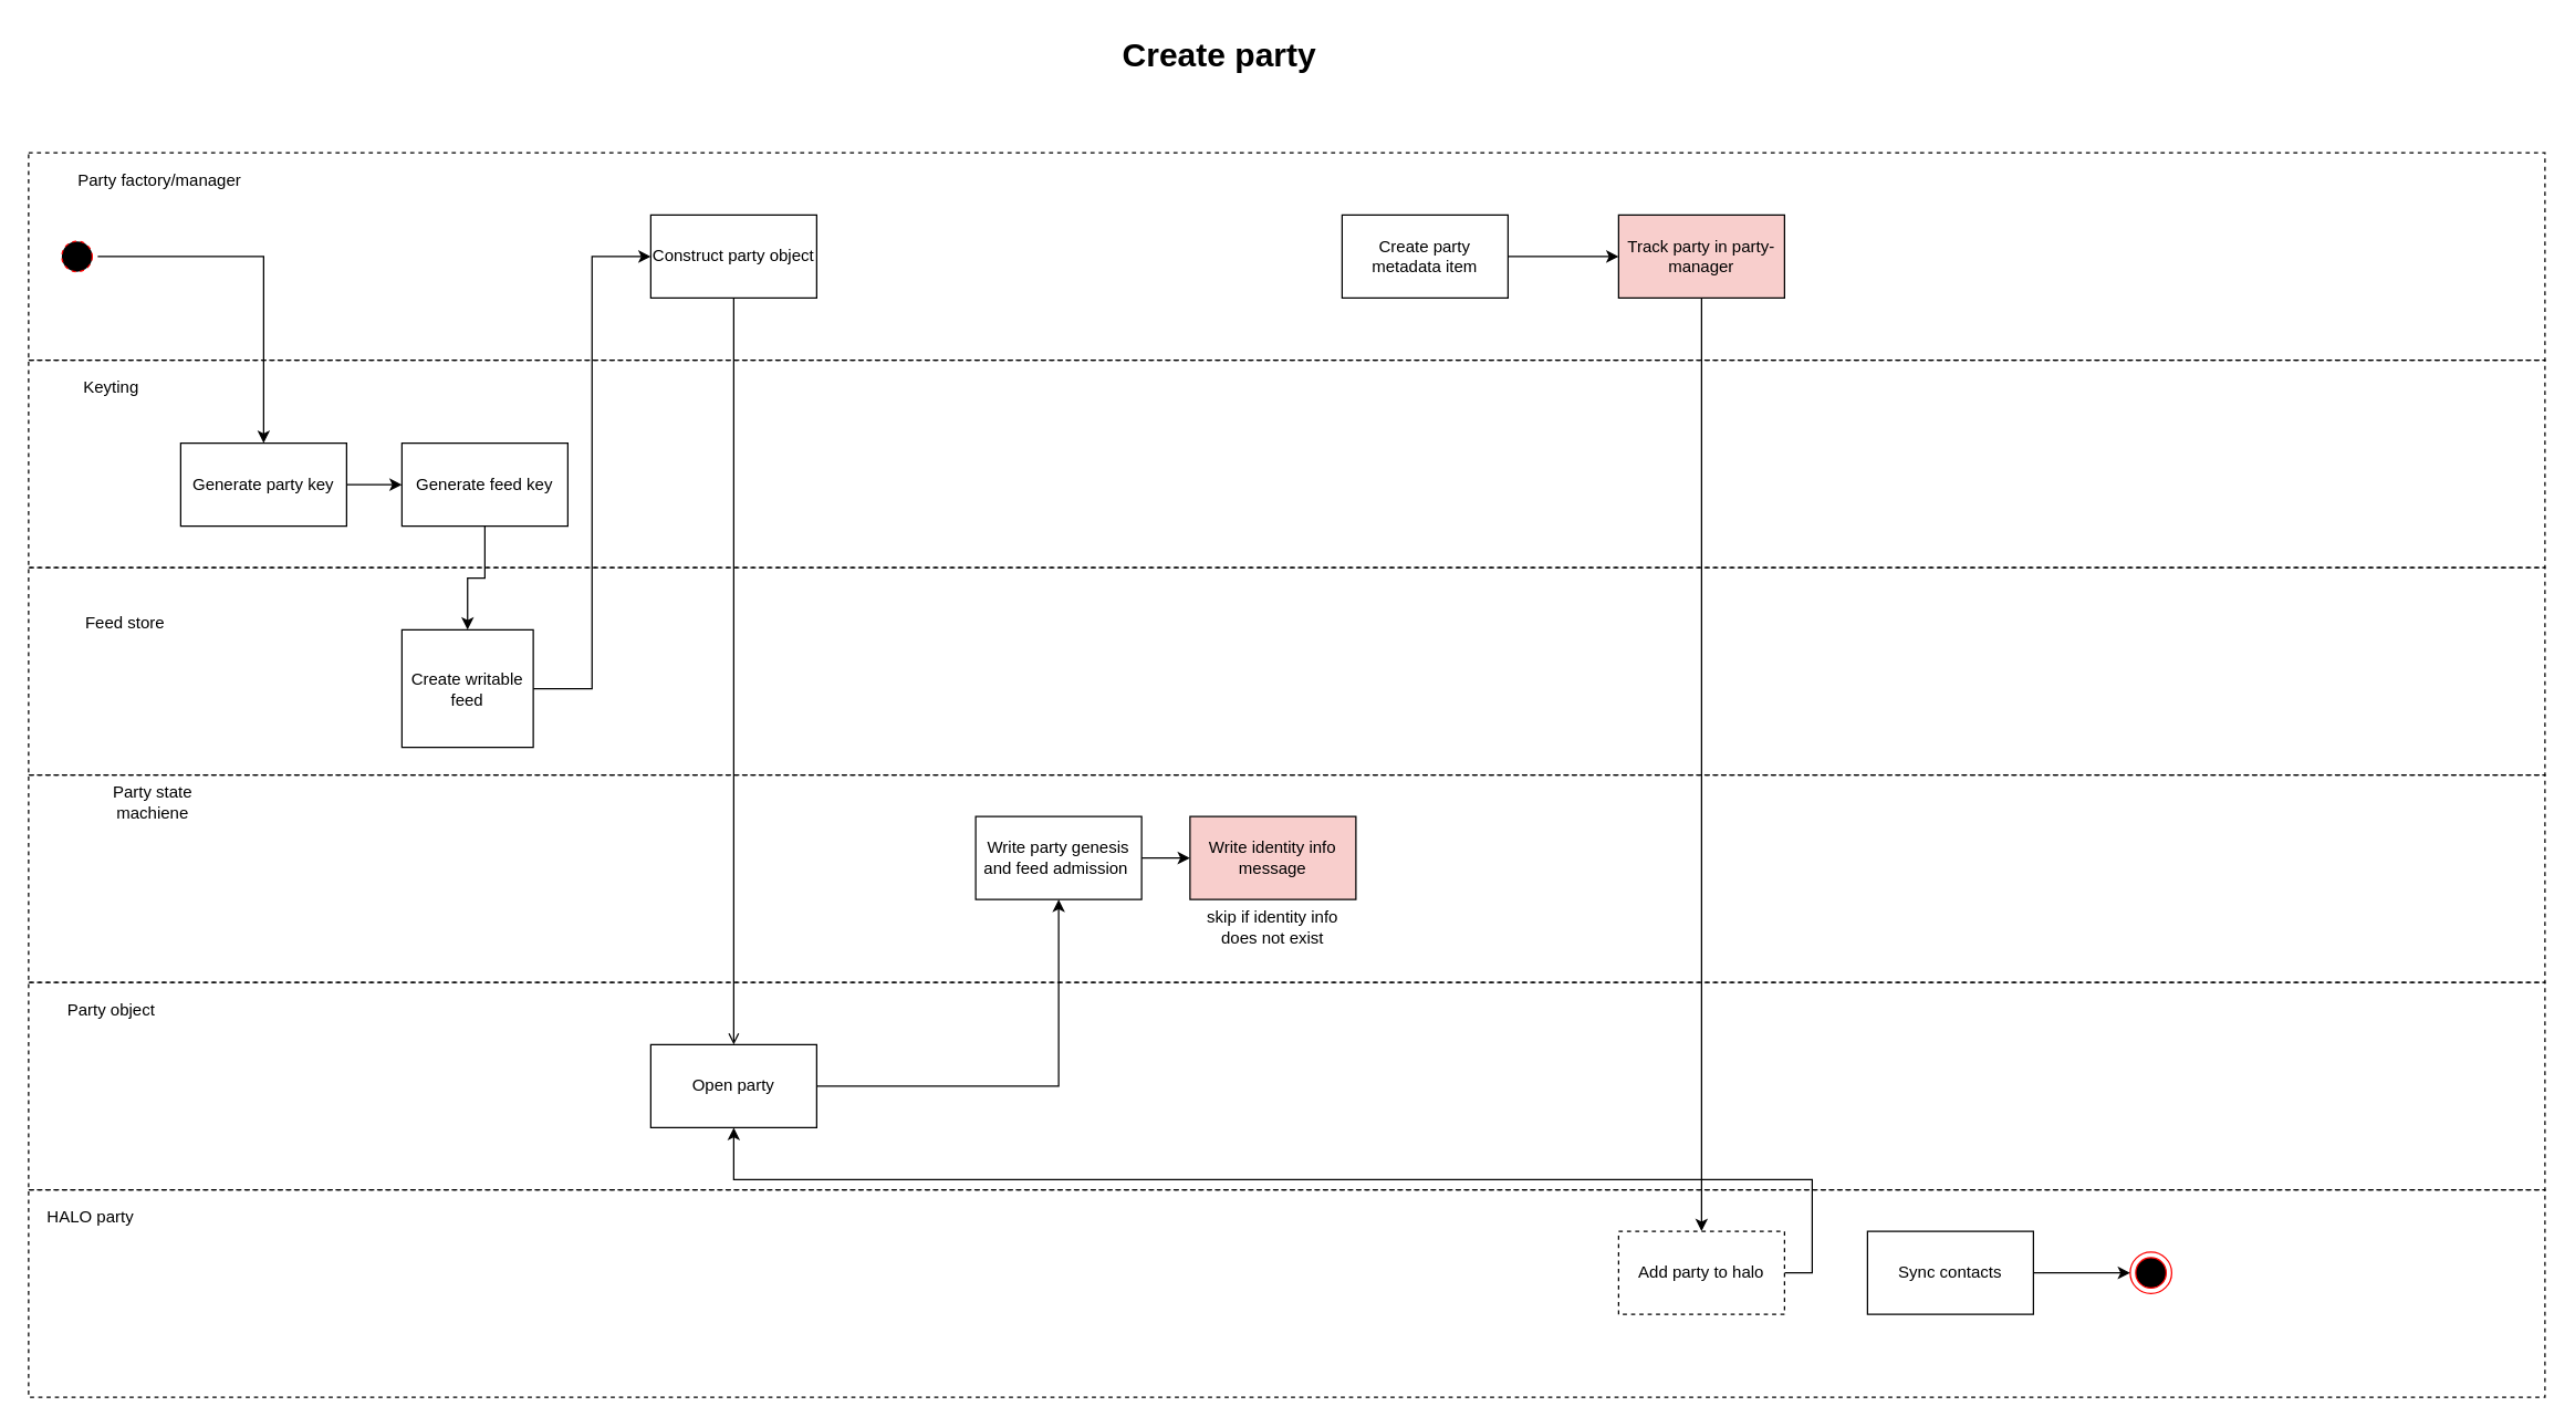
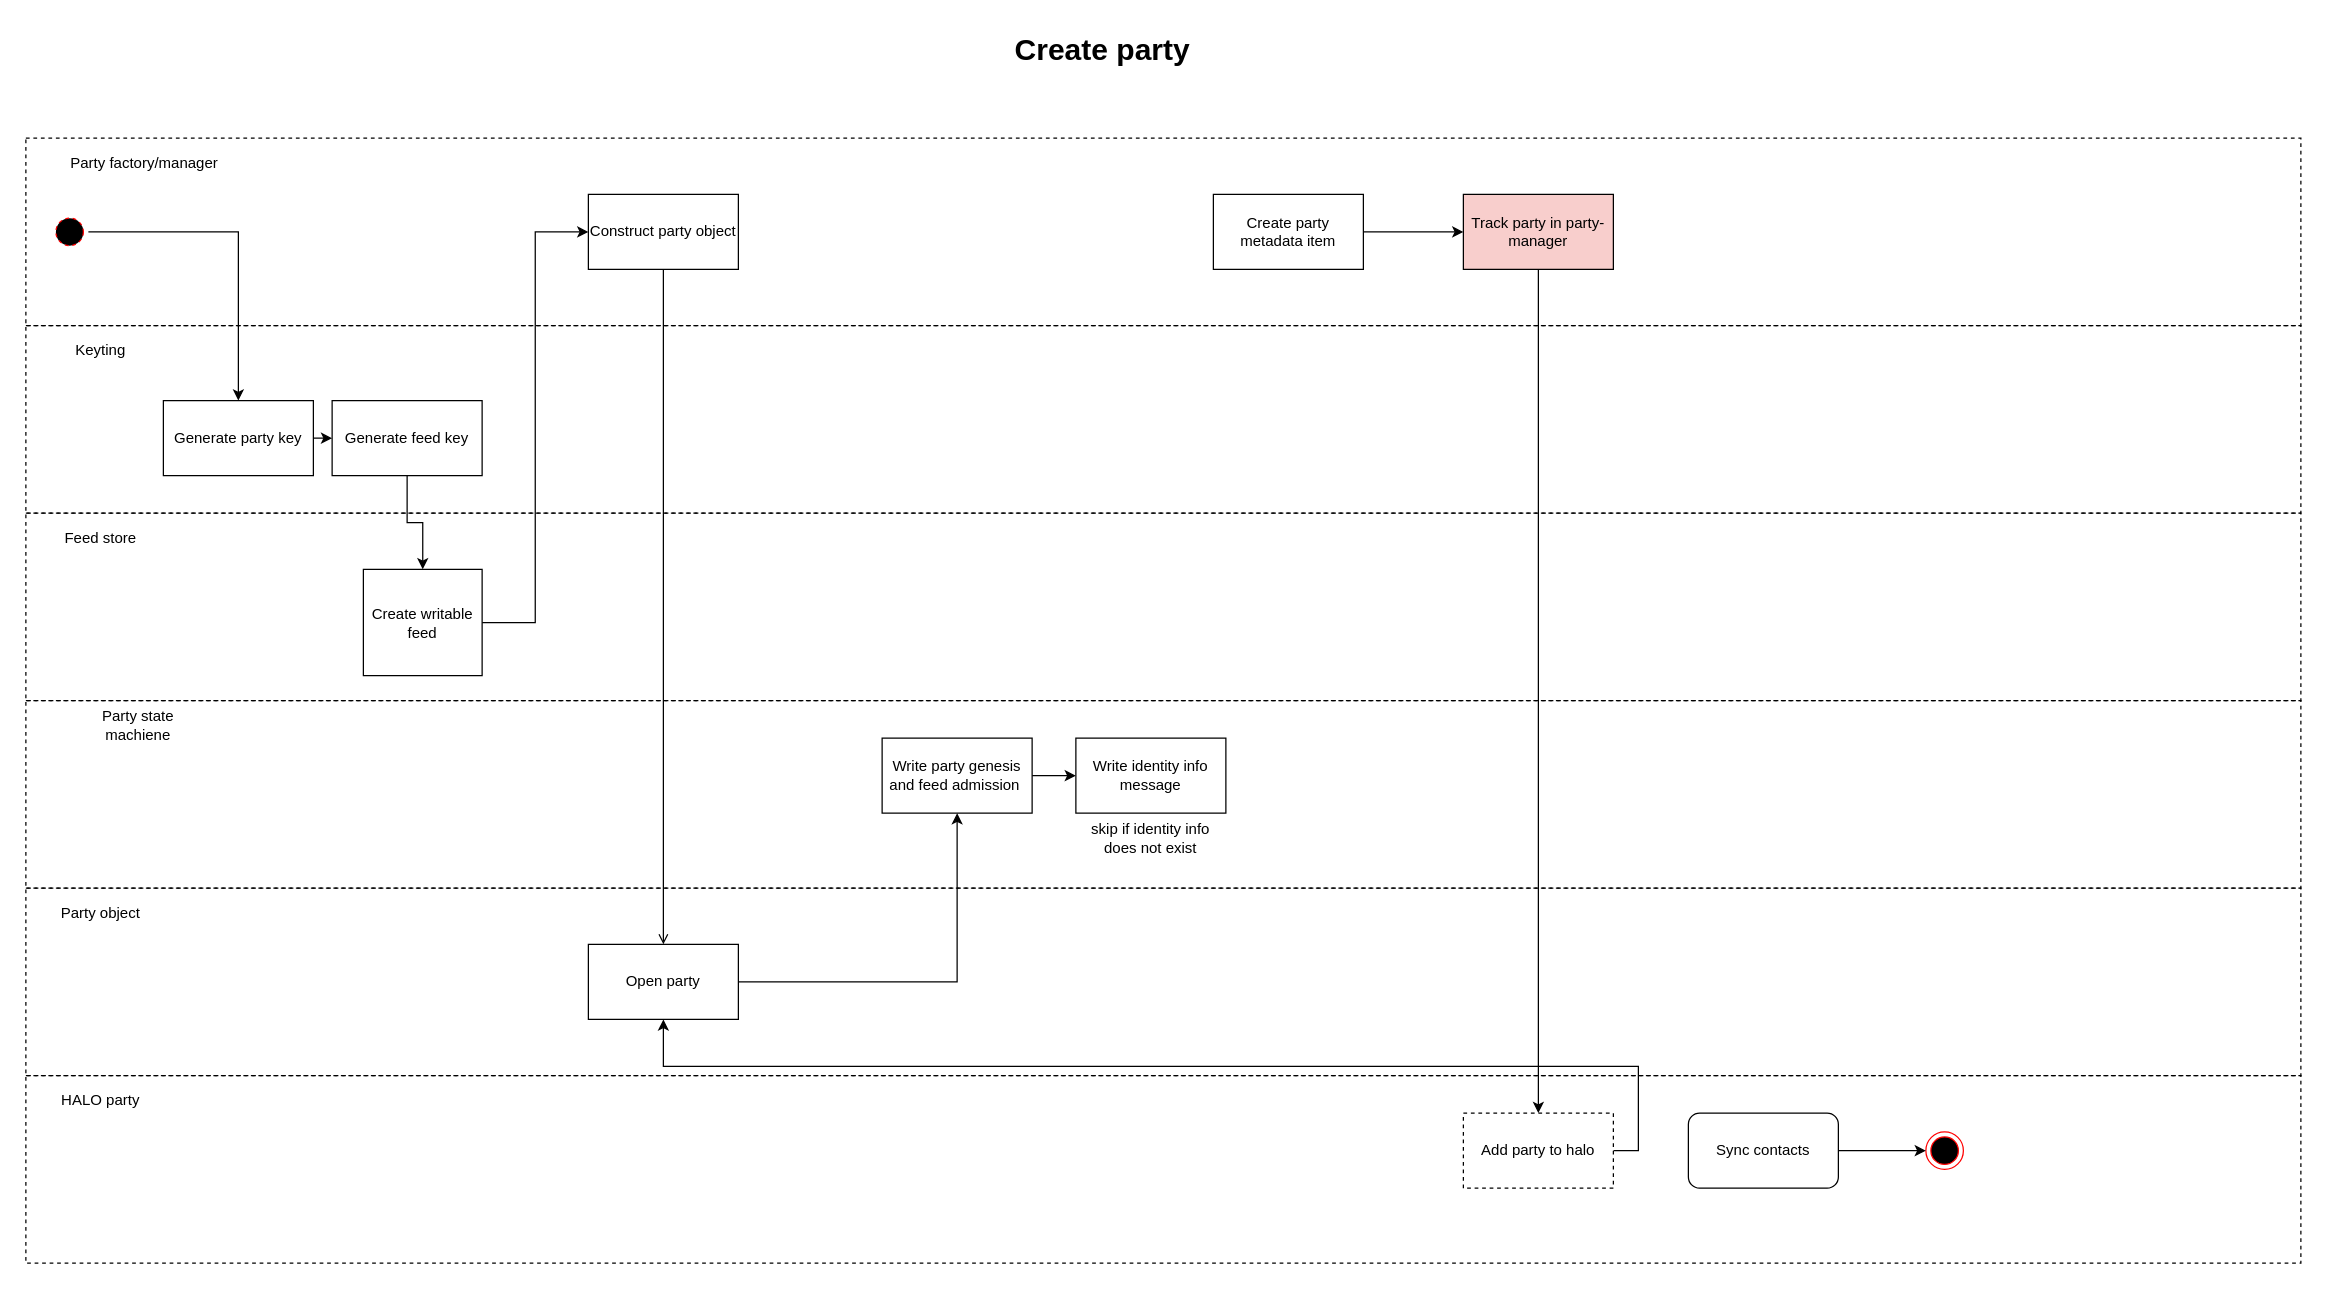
- <mxCell id="33" value="Generate feed key" style="rounded=0;whiteSpace=wrap;html=1;fillColor=#ffffff;" vertex="1" parent="1"><mxGeometry x="290" y="320" width="120" height="60" as="geometry" /></mxCell>
+ <mxCell id="33" value="Generate feed key" style="rounded=0;whiteSpace=wrap;html=1;fillColor=#ffffff;" vertex="1" parent="1"><mxGeometry x="265" y="320" width="120" height="60" as="geometry" /></mxCell>
- <mxCell id="31" value="Feed store" style="text;html=1;strokeColor=none;fillColor=none;align=center;verticalAlign=middle;whiteSpace=wrap;rounded=0;dashed=1;" vertex="1" parent="1"><mxGeometry x="50" y="440" width="80" height="20" as="geometry" /></mxCell>
+ <mxCell id="31" value="Feed store" style="text;html=1;strokeColor=none;fillColor=none;align=center;verticalAlign=middle;whiteSpace=wrap;rounded=0;dashed=1;" vertex="1" parent="1"><mxGeometry x="40" y="420" width="80" height="20" as="geometry" /></mxCell>
- <mxCell id="18" value="Write identity info message" style="rounded=0;whiteSpace=wrap;html=1;fillColor=#f8cecc;" vertex="1" parent="1"><mxGeometry x="860" y="590" width="120" height="60" as="geometry" /></mxCell>
+ <mxCell id="18" value="Write identity info message" style="rounded=0;whiteSpace=wrap;html=1;fillColor=#ffffff;" vertex="1" parent="1"><mxGeometry x="860" y="590" width="120" height="60" as="geometry" /></mxCell>
- <mxCell id="35" value="HALO party" style="text;html=1;strokeColor=none;fillColor=none;align=center;verticalAlign=middle;whiteSpace=wrap;rounded=0;dashed=1;" vertex="1" parent="1"><mxGeometry x="25" y="870" width="80" height="20" as="geometry" /></mxCell>
+ <mxCell id="35" value="HALO party" style="text;html=1;strokeColor=none;fillColor=none;align=center;verticalAlign=middle;whiteSpace=wrap;rounded=0;dashed=1;" vertex="1" parent="1"><mxGeometry x="40" y="870" width="80" height="20" as="geometry" /></mxCell>
- <mxCell id="28" value="Sync contacts" style="rounded=0;whiteSpace=wrap;html=1;fillColor=#ffffff;" vertex="1" parent="1"><mxGeometry x="1350" y="890" width="120" height="60" as="geometry" /></mxCell>
+ <mxCell id="28" value="Sync contacts" style="whiteSpace=wrap;html=1;fillColor=#ffffff;rounded=1;" vertex="1" parent="1"><mxGeometry x="1350" y="890" width="120" height="60" as="geometry" /></mxCell>
